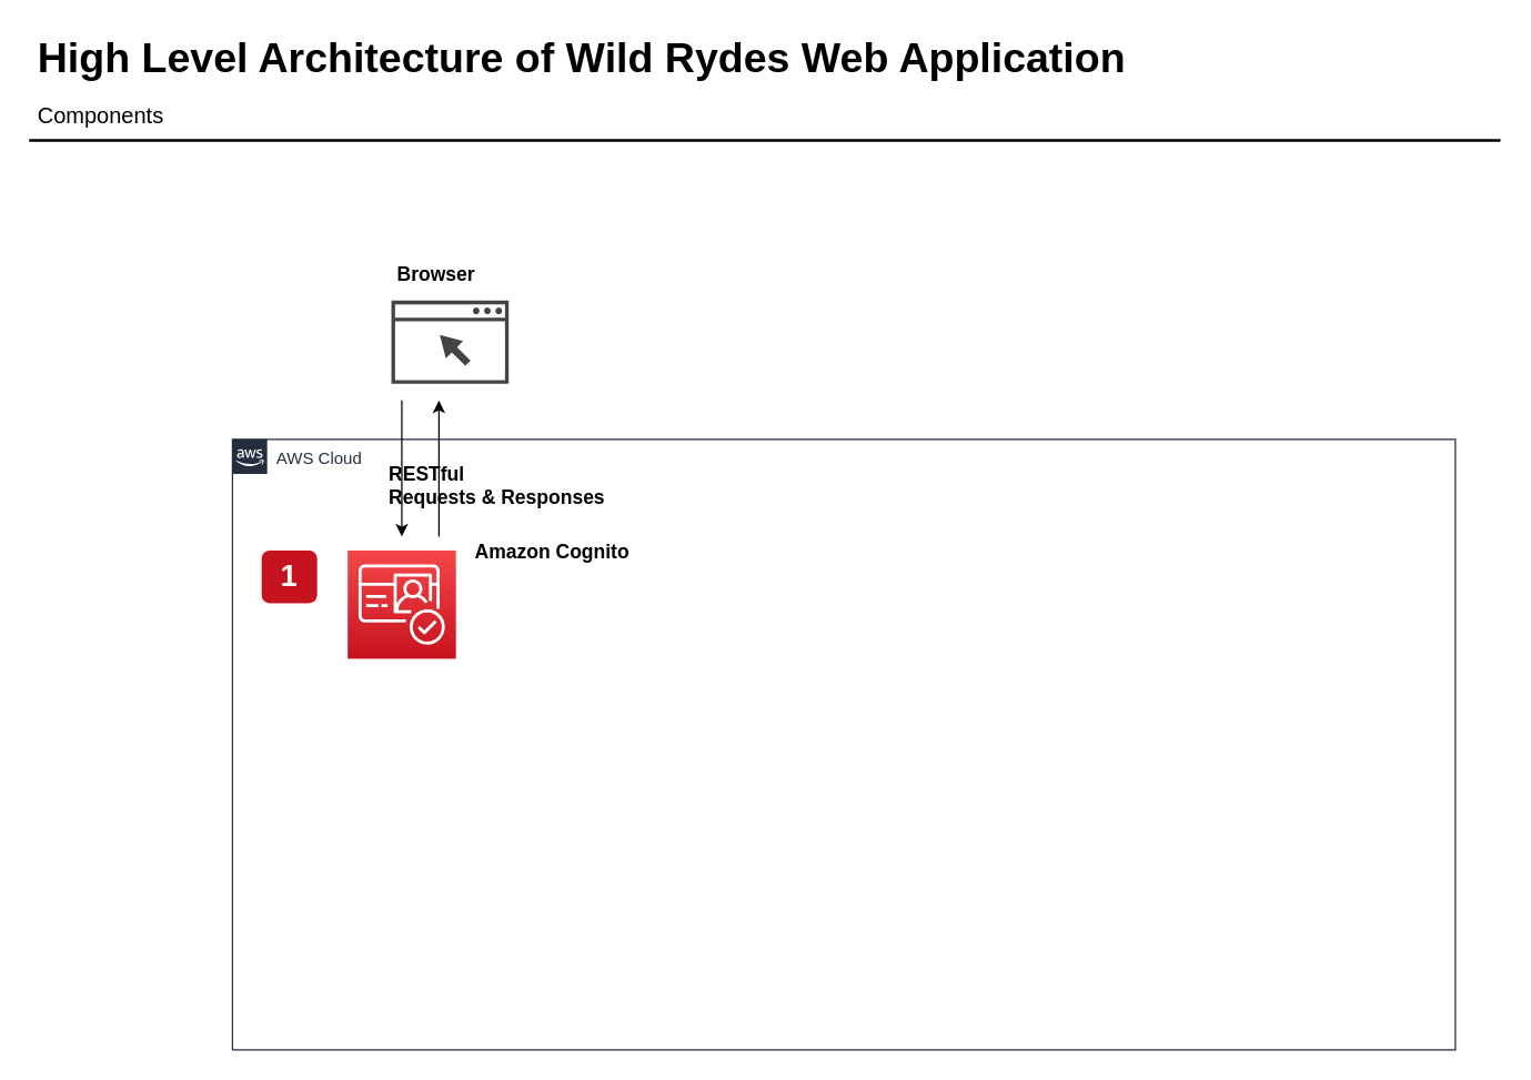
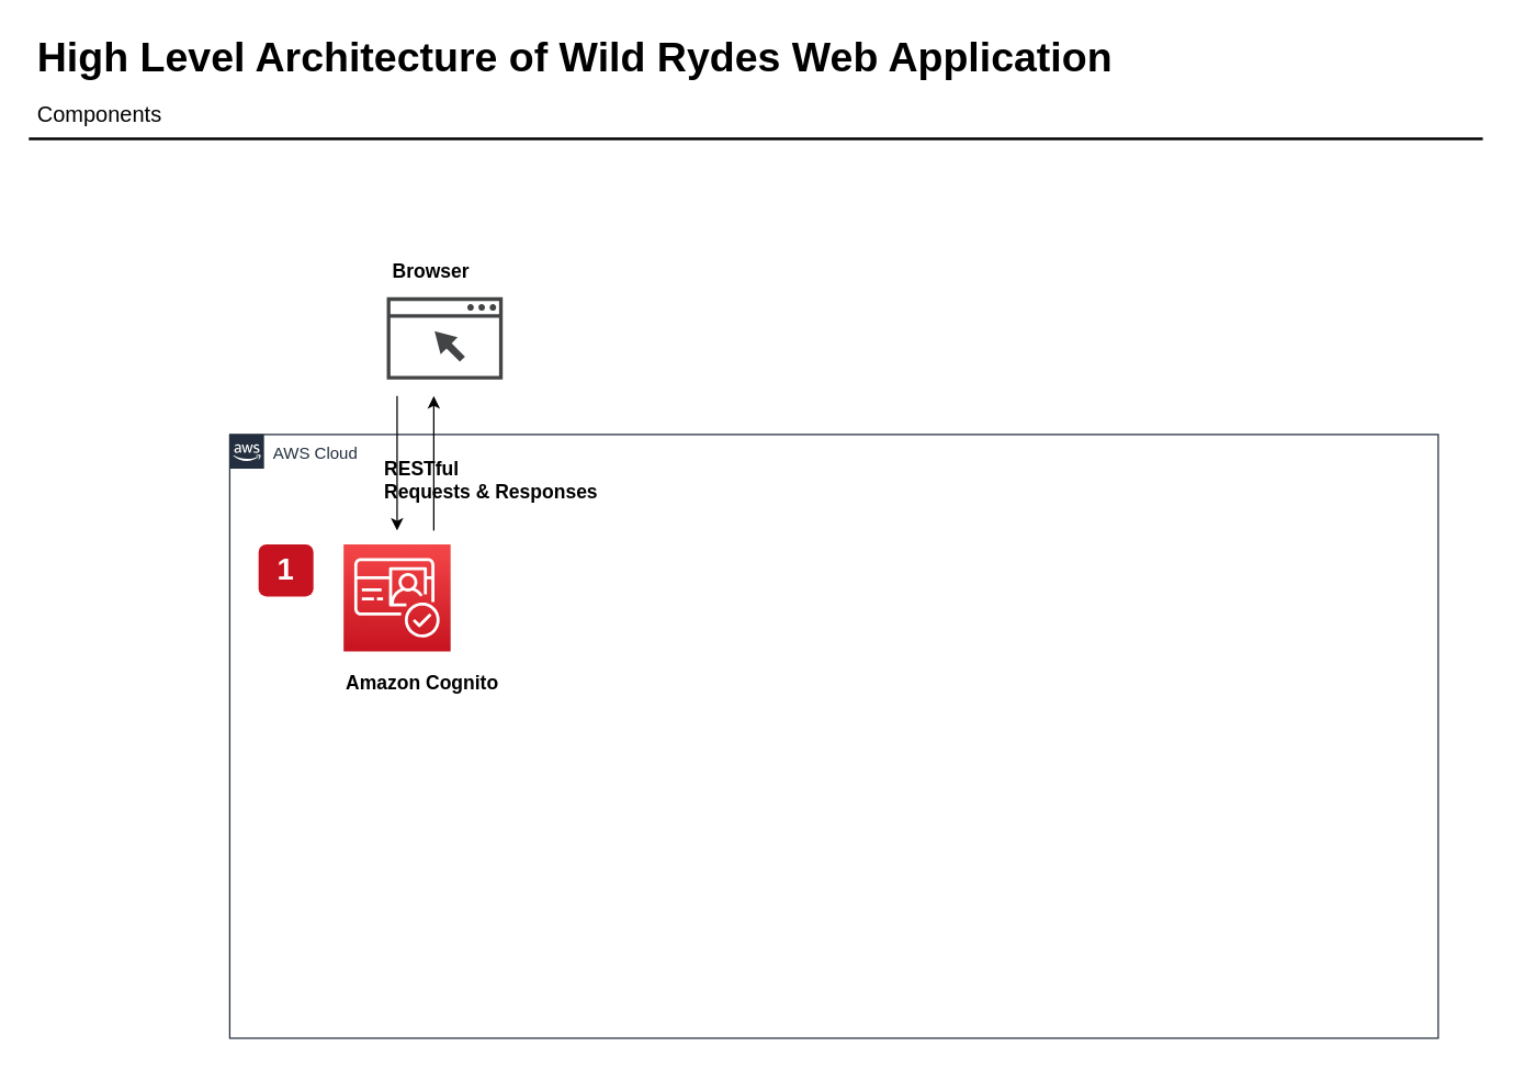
- <mxCell id="8" value="&lt;span&gt;Amazon Cognito&lt;br&gt;&lt;/span&gt;" style="text;html=1;resizable=0;points=[];autosize=1;align=left;verticalAlign=top;spacingTop=-4;fontSize=14;fontStyle=1" vertex="1" parent="2"><mxGeometry x="173" y="70" width="130" height="20" as="geometry" /></mxCell>
+ <mxCell id="8" value="&lt;span&gt;Amazon Cognito&lt;br&gt;&lt;/span&gt;" style="text;html=1;resizable=0;points=[];autosize=1;align=left;verticalAlign=top;spacingTop=-4;fontSize=14;fontStyle=1" vertex="1" parent="2"><mxGeometry x="83" y="170" width="130" height="20" as="geometry" /></mxCell>
